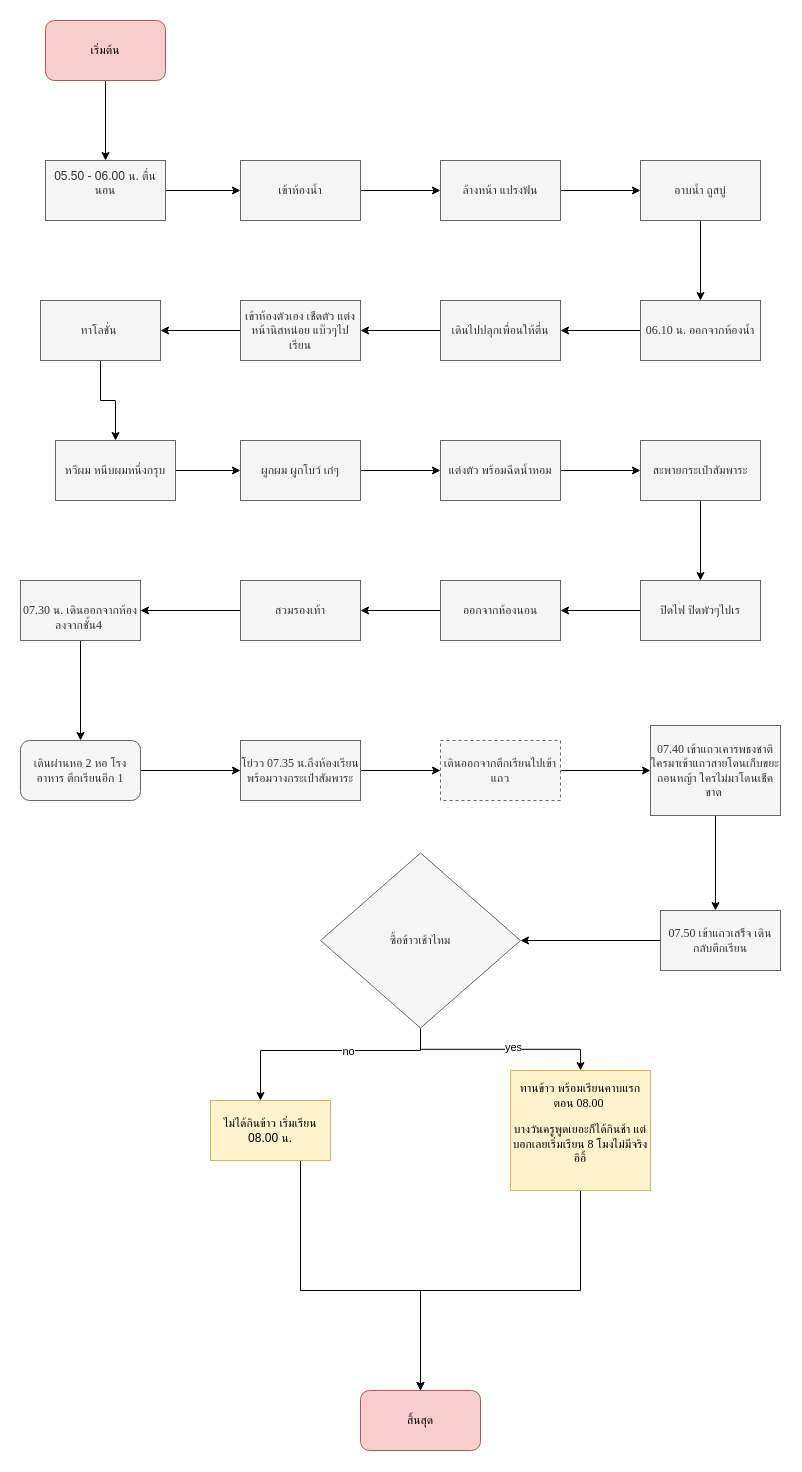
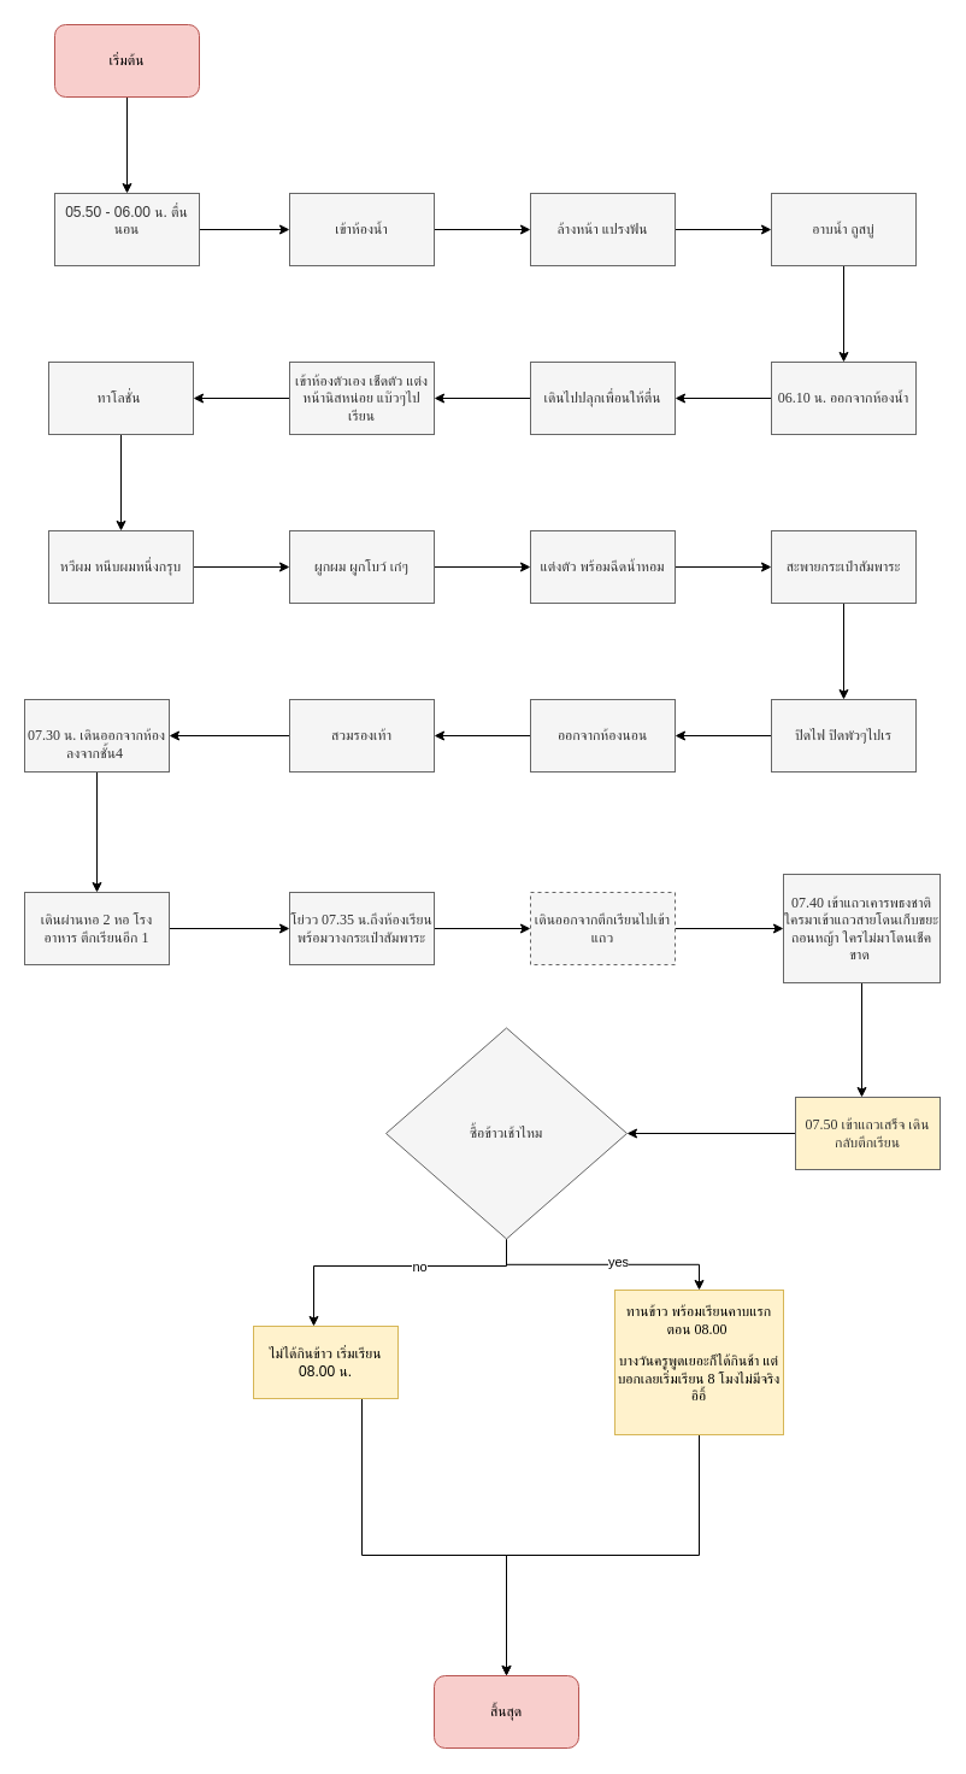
- <mxCell id="17" value="หวีผม หนีบผมหนึ่งกรุบ" style="whiteSpace=wrap;html=1;rounded=0;fontFamily=Garamond;fillColor=#f5f5f5;fontColor=#333333;strokeColor=#666666;" parent="1" vertex="1"><mxGeometry x="55" y="440" width="120" height="60" as="geometry" /></mxCell>
+ <mxCell id="17" value="หวีผม หนีบผมหนึ่งกรุบ" style="whiteSpace=wrap;html=1;rounded=0;fontFamily=Garamond;fillColor=#f5f5f5;fontColor=#333333;strokeColor=#666666;" parent="1" vertex="1"><mxGeometry x="40" y="440" width="120" height="60" as="geometry" /></mxCell>
- <mxCell id="33" value="เดินผ่านหอ 2 หอ โรงอาหาร ตึกเรียนอีก 1" style="whiteSpace=wrap;html=1;fontFamily=Garamond;fillColor=#f5f5f5;fontColor=#333333;strokeColor=#666666;rounded=1;" parent="1" vertex="1"><mxGeometry x="20" y="740" width="120" height="60" as="geometry" /></mxCell>
+ <mxCell id="33" value="เดินผ่านหอ 2 หอ โรงอาหาร ตึกเรียนอีก 1" style="whiteSpace=wrap;html=1;rounded=0;fontFamily=Garamond;fillColor=#f5f5f5;fontColor=#333333;strokeColor=#666666;" parent="1" vertex="1"><mxGeometry x="20" y="740" width="120" height="60" as="geometry" /></mxCell>
- <mxCell id="41" value="07.50 เข้าแถวเสร็จ เดินกลับตึกเรียน" style="whiteSpace=wrap;html=1;rounded=0;fontFamily=Garamond;fillColor=#f5f5f5;fontColor=#333333;strokeColor=#666666;" parent="1" vertex="1"><mxGeometry x="660" y="910" width="120" height="60" as="geometry" /></mxCell>
+ <mxCell id="41" value="07.50 เข้าแถวเสร็จ เดินกลับตึกเรียน" style="whiteSpace=wrap;html=1;rounded=0;fontFamily=Garamond;fillColor=#fff2cc;fontColor=#333333;strokeColor=#666666;" parent="1" vertex="1"><mxGeometry x="660" y="910" width="120" height="60" as="geometry" /></mxCell>
